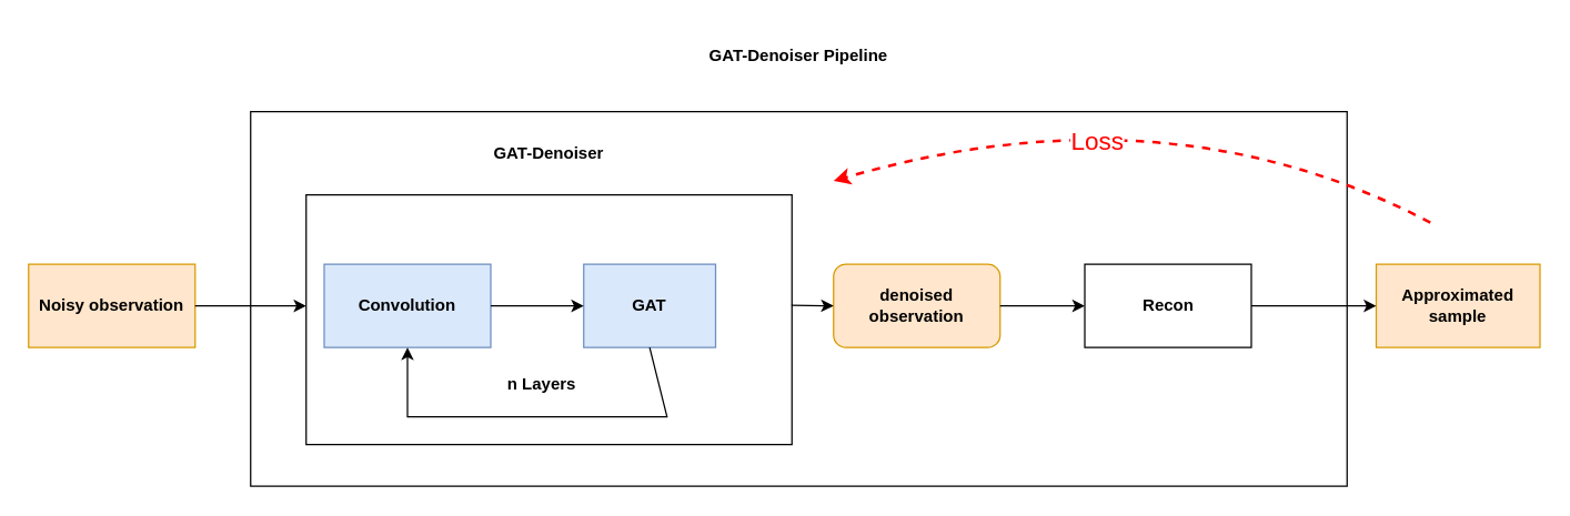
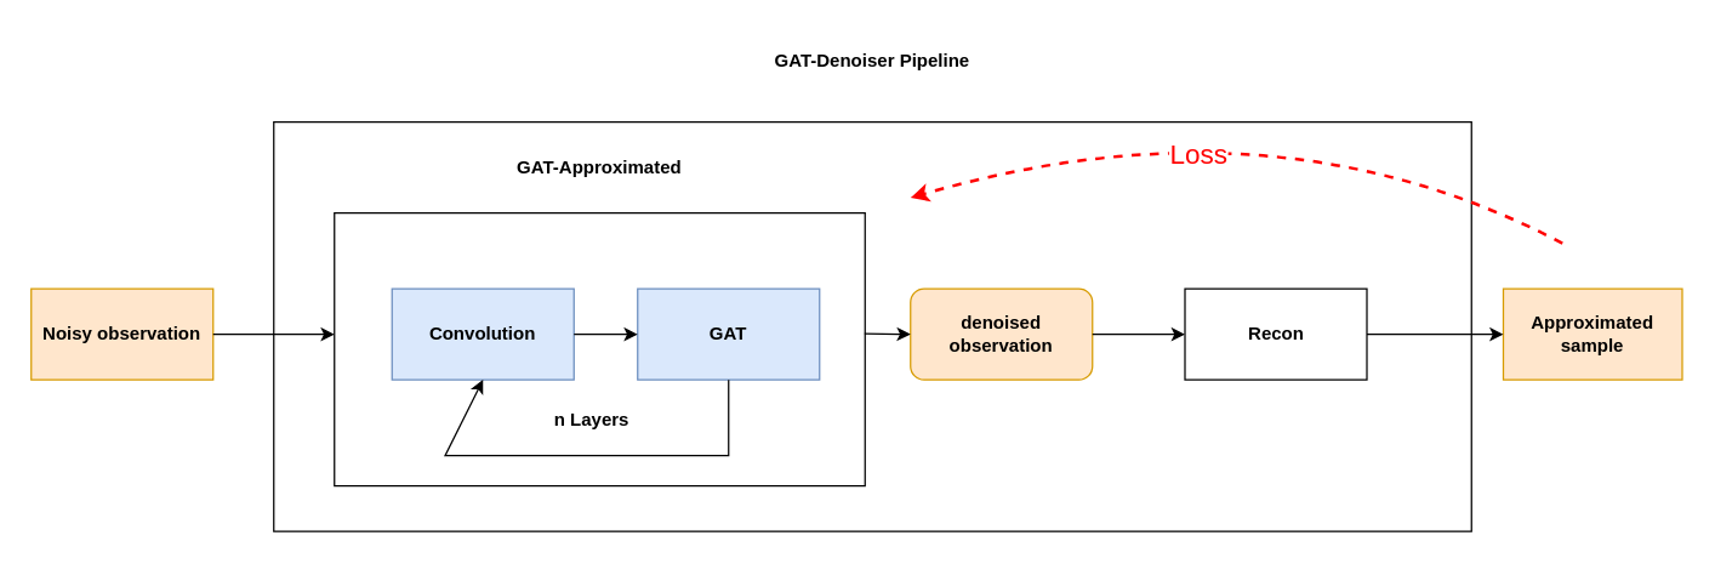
- <mxCell id="7" value="GAT-Denoiser" style="text;html=1;strokeColor=none;fillColor=none;align=center;verticalAlign=middle;whiteSpace=wrap;rounded=0;fontStyle=1" parent="1" vertex="1"><mxGeometry x="295" y="90" width="200" height="40" as="geometry" /></mxCell>
+ <mxCell id="7" value="GAT-Approximated" style="text;html=1;strokeColor=none;fillColor=none;align=center;verticalAlign=middle;whiteSpace=wrap;rounded=0;fontStyle=1" parent="1" vertex="1"><mxGeometry x="295" y="90" width="200" height="40" as="geometry" /></mxCell>
- <mxCell id="5" value="Convolution" style="rounded=0;whiteSpace=wrap;html=1;fillColor=#dae8fc;strokeColor=#6c8ebf;fontStyle=1" parent="1" vertex="1"><mxGeometry x="233" y="190" width="120" height="60" as="geometry" /></mxCell>
+ <mxCell id="5" value="Convolution" style="rounded=0;whiteSpace=wrap;html=1;fillColor=#dae8fc;strokeColor=#6c8ebf;fontStyle=1" parent="1" vertex="1"><mxGeometry x="258" y="190" width="120" height="60" as="geometry" /></mxCell>
- <mxCell id="6" value="GAT" style="rounded=0;whiteSpace=wrap;html=1;fillColor=#dae8fc;strokeColor=#6c8ebf;fontStyle=1" parent="1" vertex="1"><mxGeometry x="420" y="190" width="95" height="60" as="geometry" /></mxCell>
+ <mxCell id="6" value="GAT" style="rounded=0;whiteSpace=wrap;html=1;fillColor=#dae8fc;strokeColor=#6c8ebf;fontStyle=1" parent="1" vertex="1"><mxGeometry x="420" y="190" width="120" height="60" as="geometry" /></mxCell>
